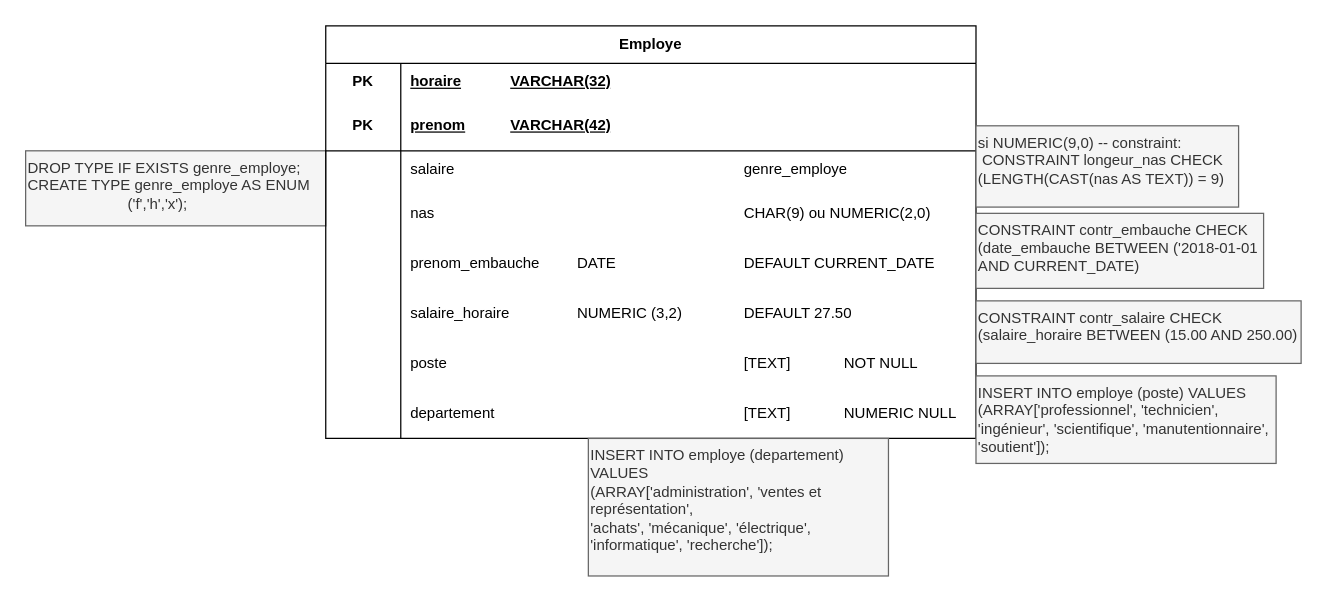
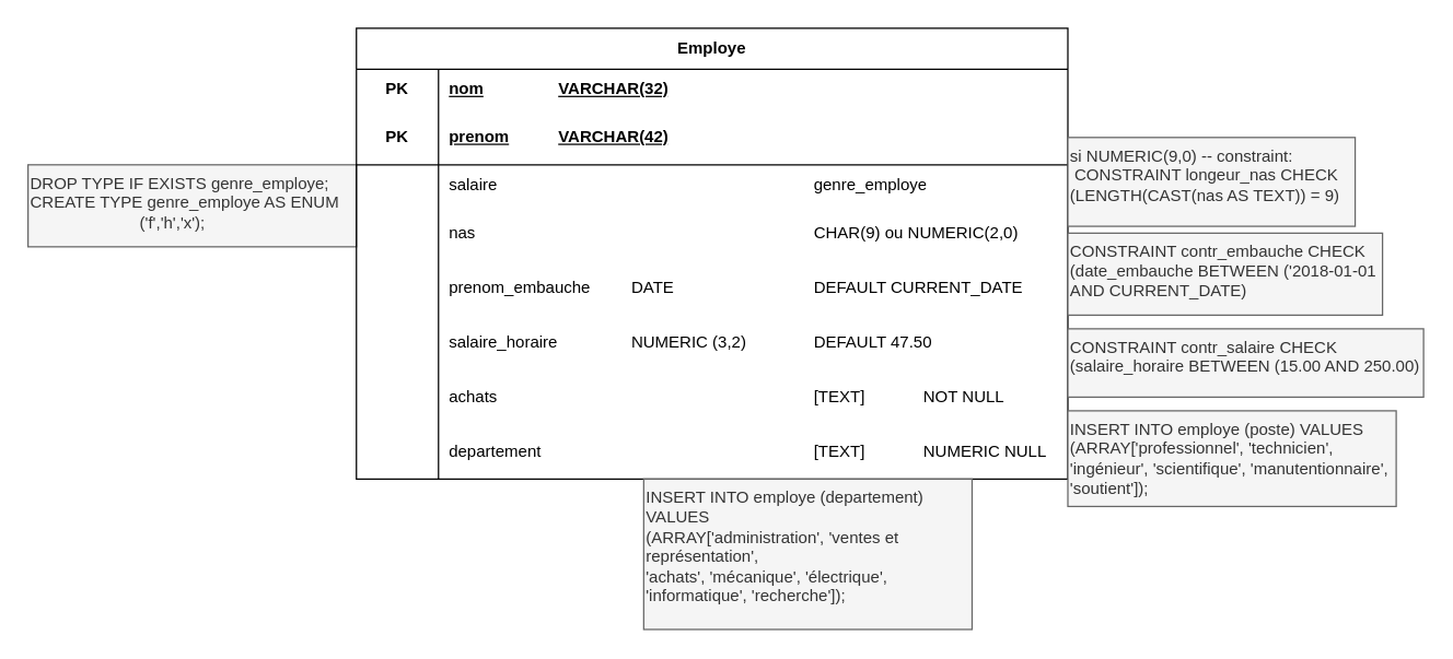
- <mxCell id="6" value="horaire&lt;span style=&quot;white-space: pre;&quot;&gt;&#09;&lt;/span&gt;&lt;span style=&quot;white-space: pre;&quot;&gt;&#09;&lt;/span&gt;VARCHAR(32)" style="shape=partialRectangle;connectable=0;fillColor=none;top=0;left=0;bottom=0;right=0;align=left;spacingLeft=6;fontStyle=5;overflow=hidden;html=1;whiteSpace=wrap;" vertex="1" parent="4"><mxGeometry x="60" width="460" height="30" as="geometry"><mxRectangle width="460" height="30" as="alternateBounds" /></mxGeometry></mxCell>
+ <mxCell id="6" value="nom&lt;span style=&quot;white-space: pre;&quot;&gt;&#09;&lt;/span&gt;&lt;span style=&quot;white-space: pre;&quot;&gt;&#09;&lt;/span&gt;VARCHAR(32)" style="shape=partialRectangle;connectable=0;fillColor=none;top=0;left=0;bottom=0;right=0;align=left;spacingLeft=6;fontStyle=5;overflow=hidden;html=1;whiteSpace=wrap;" vertex="1" parent="4"><mxGeometry x="60" width="460" height="30" as="geometry"><mxRectangle width="460" height="30" as="alternateBounds" /></mxGeometry></mxCell>
- <mxCell id="21" value="salaire_horaire&lt;span style=&quot;white-space: pre;&quot;&gt;&#09;&lt;/span&gt;&lt;span style=&quot;white-space: pre;&quot;&gt;&#09;&lt;/span&gt;NUMERIC (3,2)&lt;span style=&quot;white-space: pre;&quot;&gt;&#09;&lt;/span&gt;&lt;span style=&quot;white-space: pre;&quot;&gt;&#09;&lt;/span&gt;DEFAULT 27.50&lt;span style=&quot;white-space: pre;&quot;&gt;&#09;&lt;/span&gt;&lt;span style=&quot;white-space: pre;&quot;&gt;&#09;&lt;/span&gt;&lt;span style=&quot;white-space: pre;&quot;&gt;&#09;&lt;/span&gt;" style="shape=partialRectangle;connectable=0;fillColor=none;top=0;left=0;bottom=0;right=0;align=left;spacingLeft=6;overflow=hidden;html=1;whiteSpace=wrap;" vertex="1" parent="19"><mxGeometry x="60" width="460" height="40" as="geometry"><mxRectangle width="460" height="40" as="alternateBounds" /></mxGeometry></mxCell>
+ <mxCell id="21" value="salaire_horaire&lt;span style=&quot;white-space: pre;&quot;&gt;&#09;&lt;/span&gt;&lt;span style=&quot;white-space: pre;&quot;&gt;&#09;&lt;/span&gt;NUMERIC (3,2)&lt;span style=&quot;white-space: pre;&quot;&gt;&#09;&lt;/span&gt;&lt;span style=&quot;white-space: pre;&quot;&gt;&#09;&lt;/span&gt;DEFAULT 47.50&lt;span style=&quot;white-space: pre;&quot;&gt;&#09;&lt;/span&gt;&lt;span style=&quot;white-space: pre;&quot;&gt;&#09;&lt;/span&gt;&lt;span style=&quot;white-space: pre;&quot;&gt;&#09;&lt;/span&gt;" style="shape=partialRectangle;connectable=0;fillColor=none;top=0;left=0;bottom=0;right=0;align=left;spacingLeft=6;overflow=hidden;html=1;whiteSpace=wrap;" vertex="1" parent="19"><mxGeometry x="60" width="460" height="40" as="geometry"><mxRectangle width="460" height="40" as="alternateBounds" /></mxGeometry></mxCell>
- <mxCell id="24" value="poste&lt;span style=&quot;white-space: pre;&quot;&gt;&#09;&lt;/span&gt;&lt;span style=&quot;white-space: pre;&quot;&gt;&#09;&lt;/span&gt;&lt;span style=&quot;white-space: pre;&quot;&gt;&#09;&lt;/span&gt;&lt;span style=&quot;white-space: pre;&quot;&gt;&#09;&lt;/span&gt;&lt;span style=&quot;white-space: pre;&quot;&gt;&#09;&lt;/span&gt;&lt;span style=&quot;white-space: pre;&quot;&gt;&#09;&lt;/span&gt;&lt;span style=&quot;white-space: pre;&quot;&gt;&#09;&lt;/span&gt;&lt;span style=&quot;white-space: pre;&quot;&gt;&#09;&lt;/span&gt;&lt;span style=&quot;white-space: pre;&quot;&gt;&#09;&lt;/span&gt;[TEXT]&lt;span style=&quot;white-space: pre;&quot;&gt;&#09;&lt;/span&gt;&lt;span style=&quot;white-space: pre;&quot;&gt;&#09;&lt;/span&gt;NOT NULL" style="shape=partialRectangle;connectable=0;fillColor=none;top=0;left=0;bottom=0;right=0;align=left;spacingLeft=6;overflow=hidden;html=1;whiteSpace=wrap;" vertex="1" parent="22"><mxGeometry x="60" width="460" height="40" as="geometry"><mxRectangle width="460" height="40" as="alternateBounds" /></mxGeometry></mxCell>
+ <mxCell id="24" value="achats&lt;span style=&quot;white-space: pre;&quot;&gt;&#09;&lt;/span&gt;&lt;span style=&quot;white-space: pre;&quot;&gt;&#09;&lt;/span&gt;&lt;span style=&quot;white-space: pre;&quot;&gt;&#09;&lt;/span&gt;&lt;span style=&quot;white-space: pre;&quot;&gt;&#09;&lt;/span&gt;&lt;span style=&quot;white-space: pre;&quot;&gt;&#09;&lt;/span&gt;&lt;span style=&quot;white-space: pre;&quot;&gt;&#09;&lt;/span&gt;&lt;span style=&quot;white-space: pre;&quot;&gt;&#09;&lt;/span&gt;&lt;span style=&quot;white-space: pre;&quot;&gt;&#09;&lt;/span&gt;&lt;span style=&quot;white-space: pre;&quot;&gt;&#09;&lt;/span&gt;[TEXT]&lt;span style=&quot;white-space: pre;&quot;&gt;&#09;&lt;/span&gt;&lt;span style=&quot;white-space: pre;&quot;&gt;&#09;&lt;/span&gt;NOT NULL" style="shape=partialRectangle;connectable=0;fillColor=none;top=0;left=0;bottom=0;right=0;align=left;spacingLeft=6;overflow=hidden;html=1;whiteSpace=wrap;" vertex="1" parent="22"><mxGeometry x="60" width="460" height="40" as="geometry"><mxRectangle width="460" height="40" as="alternateBounds" /></mxGeometry></mxCell>
